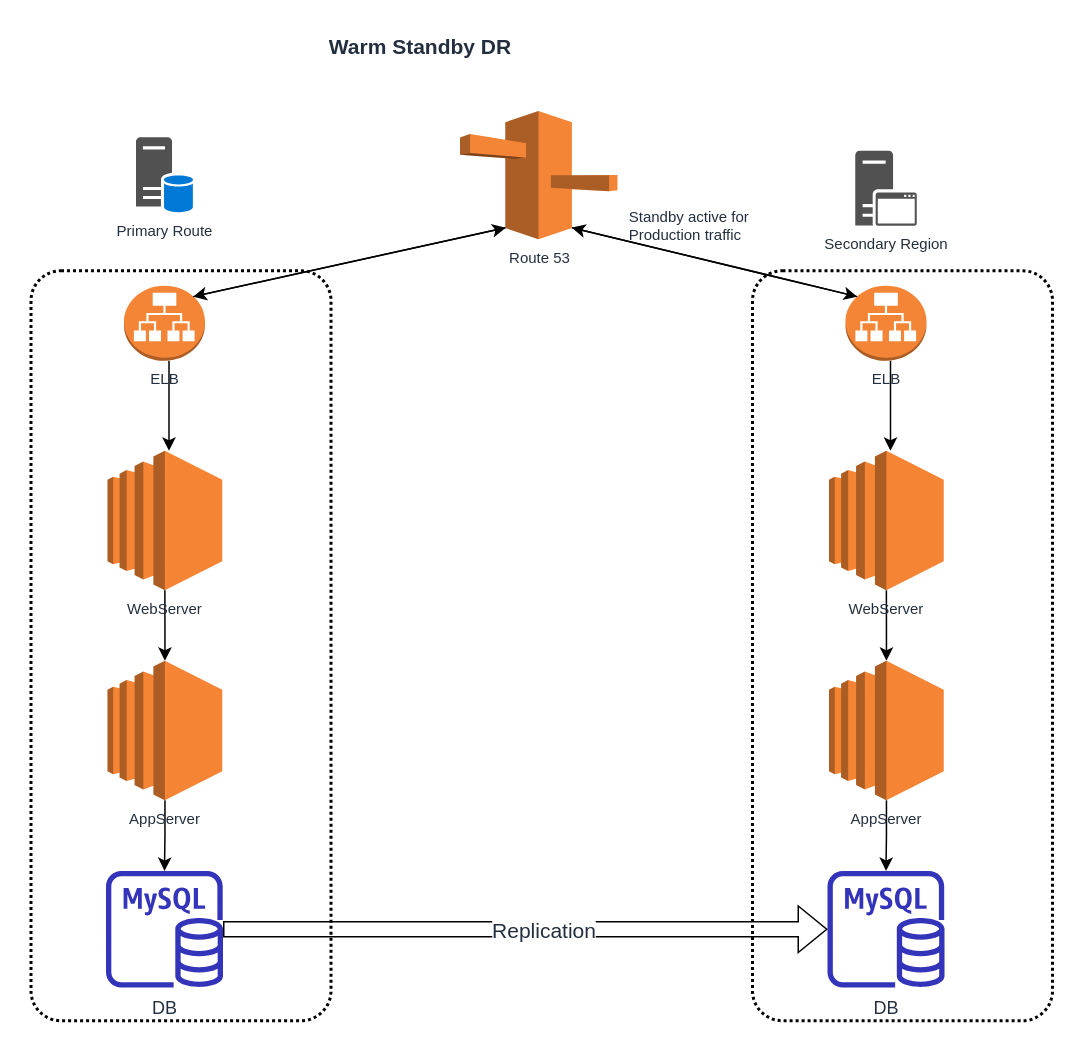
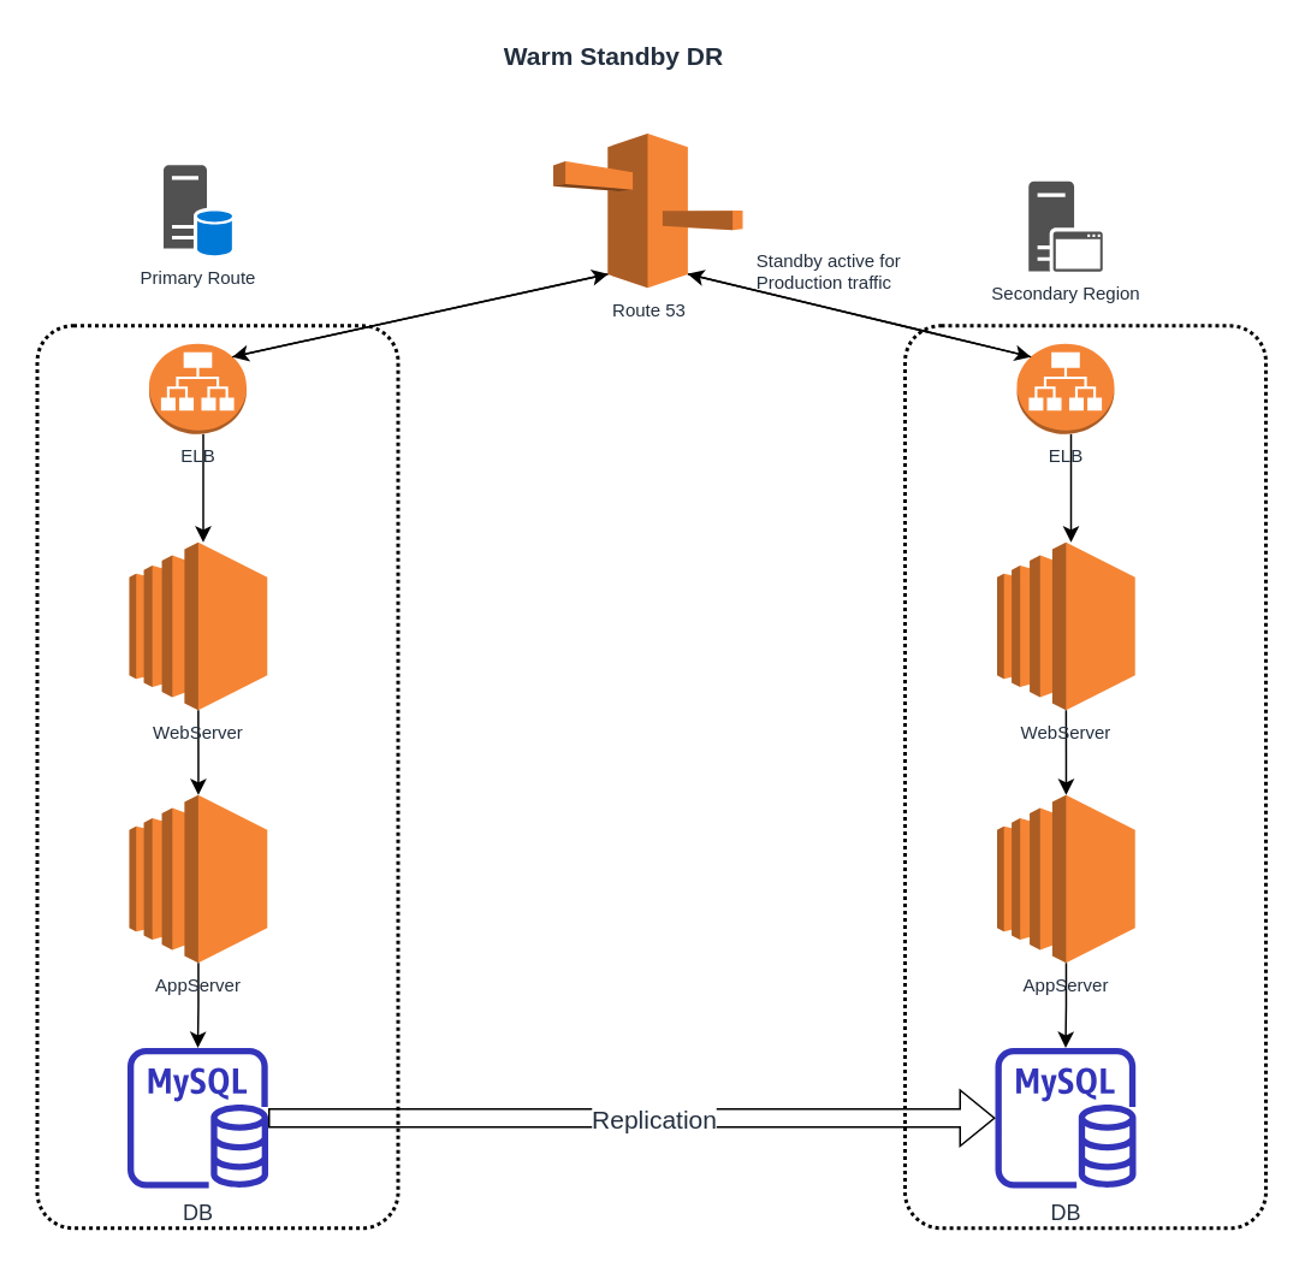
- <mxCell id="4" value="&lt;font style=&quot;font-size: 14px&quot;&gt;&lt;b&gt;Warm Standby DR&lt;/b&gt;&lt;/font&gt;" style="text;html=1;resizable=0;points=[];autosize=1;align=left;verticalAlign=top;spacingTop=-4;fontSize=10;fontColor=#232F3E;" vertex="1" parent="1"><mxGeometry x="217" y="20" width="140" height="20" as="geometry" /></mxCell>
+ <mxCell id="4" value="&lt;font style=&quot;font-size: 14px&quot;&gt;&lt;b&gt;Warm Standby DR&lt;/b&gt;&lt;/font&gt;" style="text;html=1;resizable=0;points=[];autosize=1;align=left;verticalAlign=top;spacingTop=-4;fontSize=10;fontColor=#232F3E;" vertex="1" parent="1"><mxGeometry x="277" y="20" width="140" height="20" as="geometry" /></mxCell>
